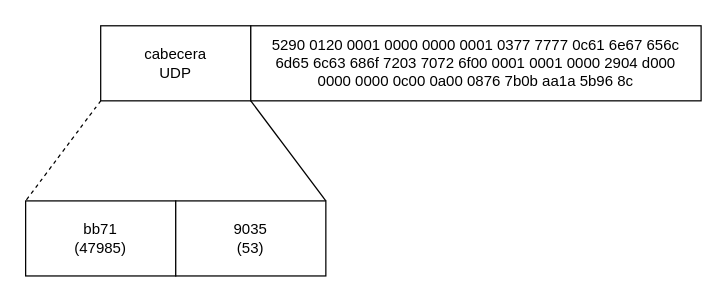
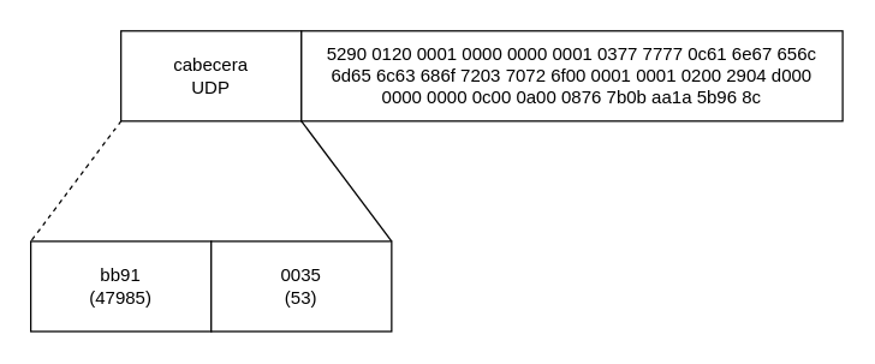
- <mxCell id="6" value="&lt;div&gt;5290 0120 0001 0000 0000 0001 0377 7777 0c61 6e67 656c&lt;/div&gt;&lt;div&gt;6d65 6c63 686f 7203 7072 6f00 0001 0001 0000 2904 d000&lt;/div&gt;&lt;div&gt;0000 0000 0c00 0a00 0876 7b0b aa1a 5b96 8c&lt;/div&gt;" style="rounded=0;whiteSpace=wrap;html=1;fontColor=light-dark(#000000,#FFFF00);" vertex="1" parent="2"><mxGeometry x="180" width="360" height="60" as="geometry" /></mxCell>
+ <mxCell id="6" value="&lt;div&gt;5290 0120 0001 0000 0000 0001 0377 7777 0c61 6e67 656c&lt;/div&gt;&lt;div&gt;6d65 6c63 686f 7203 7072 6f00 0001 0001 0200 2904 d000&lt;/div&gt;&lt;div&gt;0000 0000 0c00 0a00 0876 7b0b aa1a 5b96 8c&lt;/div&gt;" style="rounded=0;whiteSpace=wrap;html=1;fontColor=light-dark(#000000,#FFFF00);" vertex="1" parent="2"><mxGeometry x="180" width="360" height="60" as="geometry" /></mxCell>
- <mxCell id="7" value="&lt;div&gt;bb71&lt;/div&gt;&lt;div&gt;(47985)&lt;/div&gt;" style="rounded=0;whiteSpace=wrap;html=1;fontColor=light-dark(#000000,#00FFFF);" vertex="1" parent="2"><mxGeometry y="140" width="120" height="60" as="geometry" /></mxCell>
+ <mxCell id="7" value="&lt;div&gt;bb91&lt;/div&gt;&lt;div&gt;(47985)&lt;/div&gt;" style="rounded=0;whiteSpace=wrap;html=1;fontColor=light-dark(#000000,#00FFFF);" vertex="1" parent="2"><mxGeometry y="140" width="120" height="60" as="geometry" /></mxCell>
- <mxCell id="8" value="&lt;div&gt;9035&lt;/div&gt;&lt;div&gt;(53)&lt;/div&gt;" style="rounded=0;whiteSpace=wrap;html=1;fontColor=light-dark(#000000,#FF00FF);" vertex="1" parent="2"><mxGeometry x="120" y="140" width="120" height="60" as="geometry" /></mxCell>
+ <mxCell id="8" value="&lt;div&gt;0035&lt;/div&gt;&lt;div&gt;(53)&lt;/div&gt;" style="rounded=0;whiteSpace=wrap;html=1;fontColor=light-dark(#000000,#FF00FF);" vertex="1" parent="2"><mxGeometry x="120" y="140" width="120" height="60" as="geometry" /></mxCell>
